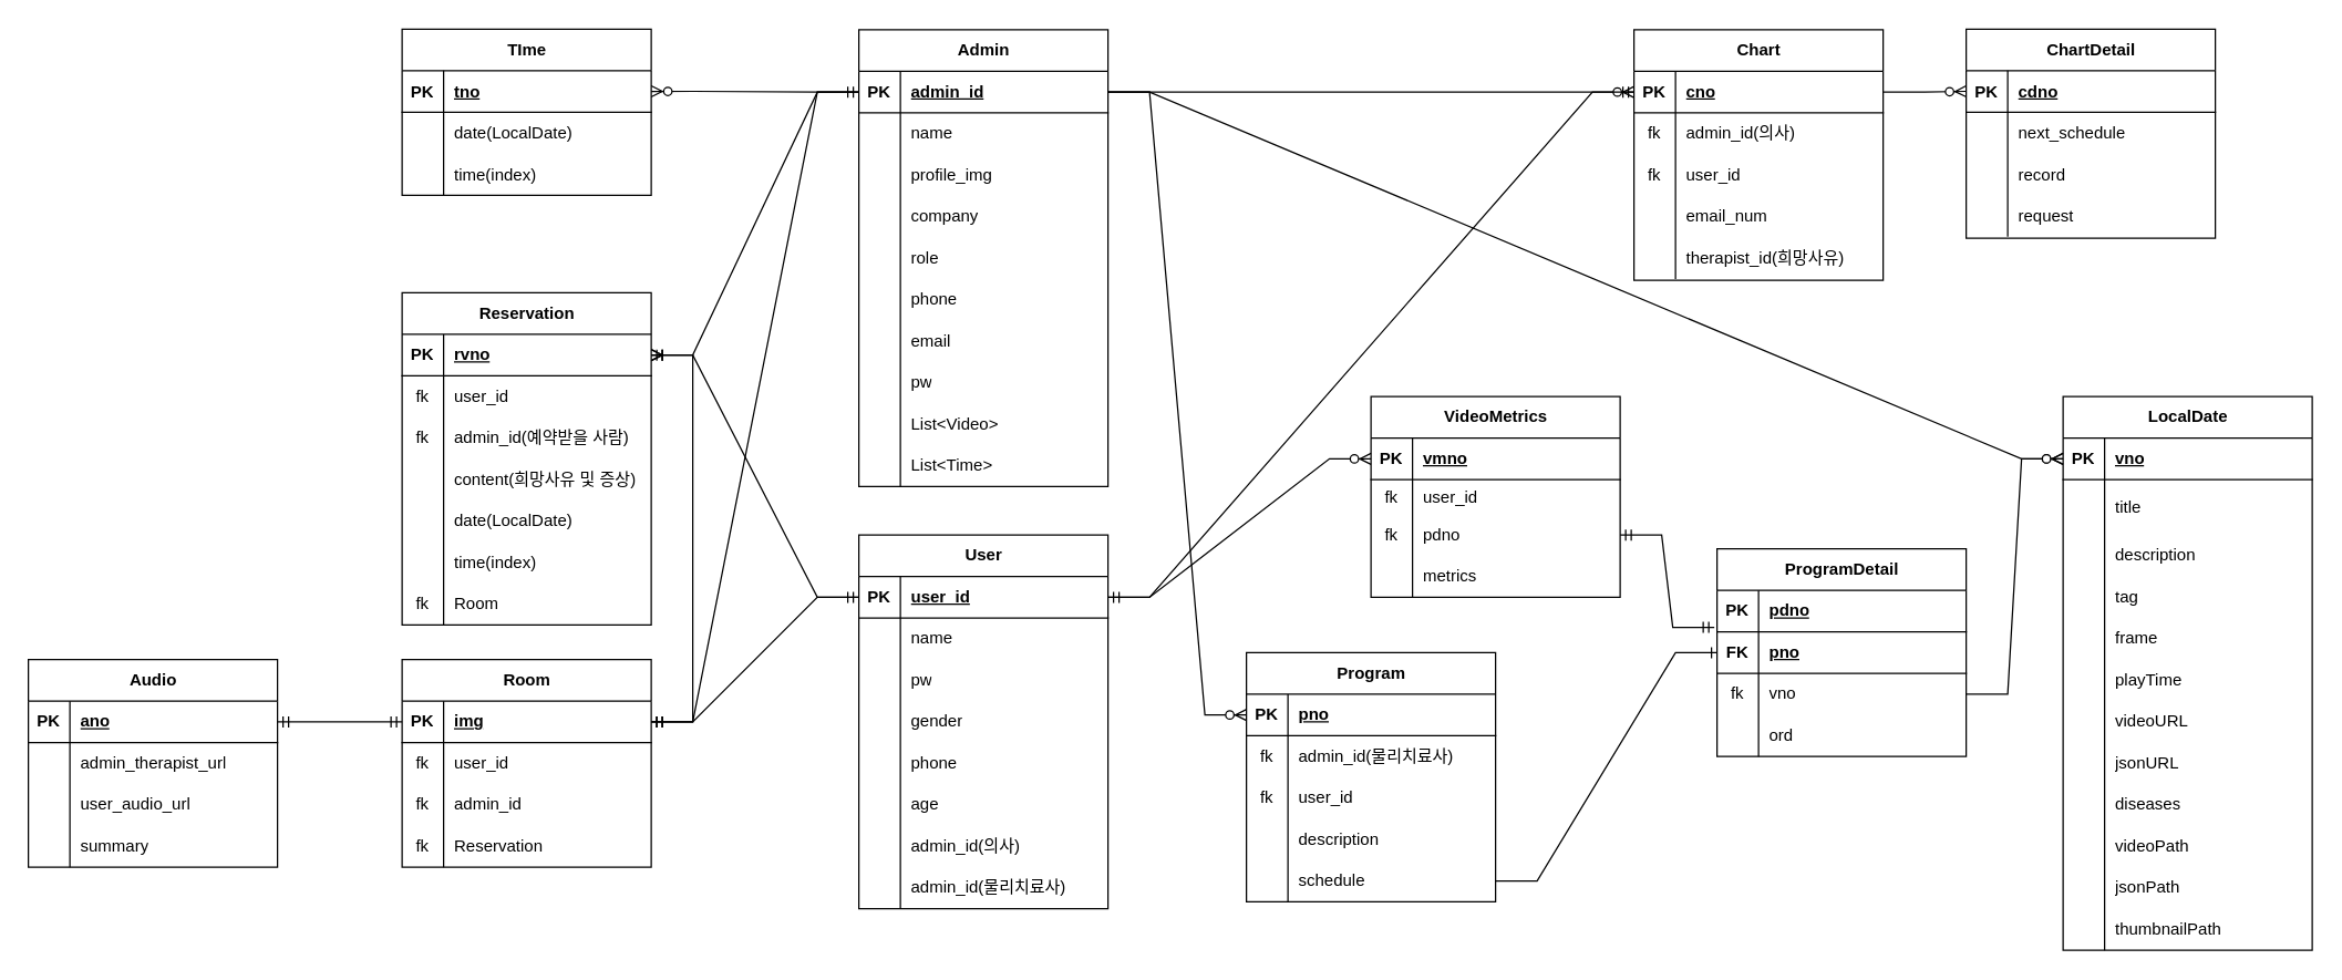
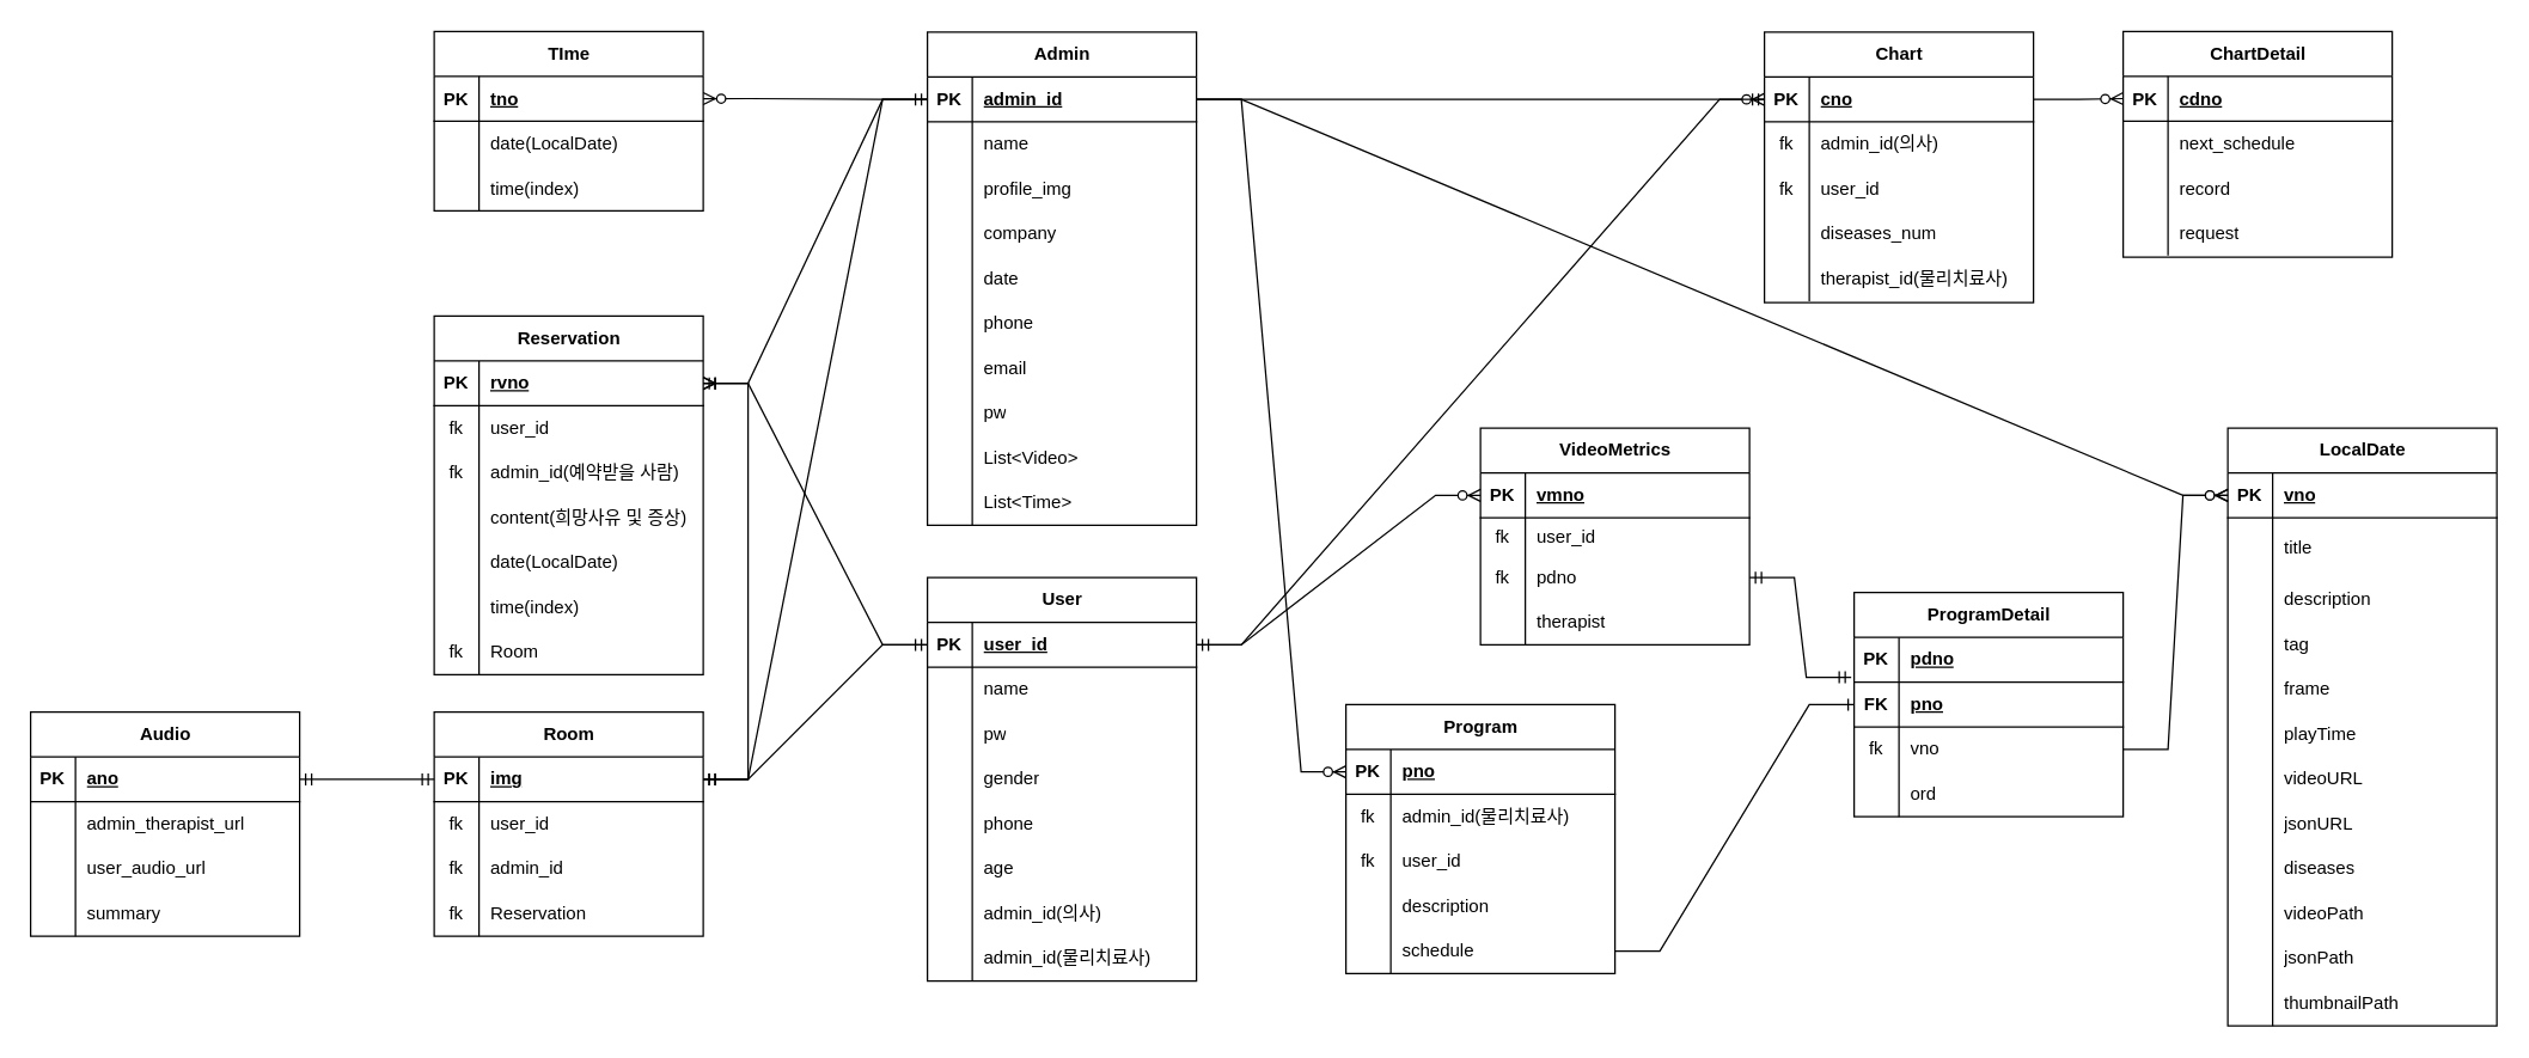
- <mxCell id="70" value="email_num" style="shape=partialRectangle;connectable=0;fillColor=none;top=0;left=0;bottom=0;right=0;align=left;spacingLeft=6;overflow=hidden;whiteSpace=wrap;html=1;" parent="68" vertex="1"><mxGeometry x="30" width="150" height="30" as="geometry"><mxRectangle width="150" height="30" as="alternateBounds" /></mxGeometry></mxCell>
+ <mxCell id="70" value="diseases_num" style="shape=partialRectangle;connectable=0;fillColor=none;top=0;left=0;bottom=0;right=0;align=left;spacingLeft=6;overflow=hidden;whiteSpace=wrap;html=1;" parent="68" vertex="1"><mxGeometry x="30" width="150" height="30" as="geometry"><mxRectangle width="150" height="30" as="alternateBounds" /></mxGeometry></mxCell>
- <mxCell id="17" value="role" style="shape=partialRectangle;connectable=0;fillColor=none;top=0;left=0;bottom=0;right=0;align=left;spacingLeft=6;overflow=hidden;whiteSpace=wrap;html=1;" parent="15" vertex="1"><mxGeometry x="30" width="150" height="30" as="geometry"><mxRectangle width="150" height="30" as="alternateBounds" /></mxGeometry></mxCell>
+ <mxCell id="17" value="date" style="shape=partialRectangle;connectable=0;fillColor=none;top=0;left=0;bottom=0;right=0;align=left;spacingLeft=6;overflow=hidden;whiteSpace=wrap;html=1;" parent="15" vertex="1"><mxGeometry x="30" width="150" height="30" as="geometry"><mxRectangle width="150" height="30" as="alternateBounds" /></mxGeometry></mxCell>
- <mxCell id="73" value="therapist_id(희망사유)" style="shape=partialRectangle;connectable=0;fillColor=none;top=0;left=0;bottom=0;right=0;align=left;spacingLeft=6;overflow=hidden;whiteSpace=wrap;html=1;" parent="71" vertex="1"><mxGeometry x="30" width="150" height="30" as="geometry"><mxRectangle width="150" height="30" as="alternateBounds" /></mxGeometry></mxCell>
+ <mxCell id="73" value="therapist_id(물리치료사)" style="shape=partialRectangle;connectable=0;fillColor=none;top=0;left=0;bottom=0;right=0;align=left;spacingLeft=6;overflow=hidden;whiteSpace=wrap;html=1;" parent="71" vertex="1"><mxGeometry x="30" width="150" height="30" as="geometry"><mxRectangle width="150" height="30" as="alternateBounds" /></mxGeometry></mxCell>
- <mxCell id="172" value="metrics" style="shape=partialRectangle;connectable=0;fillColor=none;top=0;left=0;bottom=0;right=0;align=left;spacingLeft=6;overflow=hidden;whiteSpace=wrap;html=1;" parent="170" vertex="1"><mxGeometry x="30" width="150" height="30" as="geometry"><mxRectangle width="150" height="30" as="alternateBounds" /></mxGeometry></mxCell>
+ <mxCell id="172" value="therapist" style="shape=partialRectangle;connectable=0;fillColor=none;top=0;left=0;bottom=0;right=0;align=left;spacingLeft=6;overflow=hidden;whiteSpace=wrap;html=1;" parent="170" vertex="1"><mxGeometry x="30" width="150" height="30" as="geometry"><mxRectangle width="150" height="30" as="alternateBounds" /></mxGeometry></mxCell>
